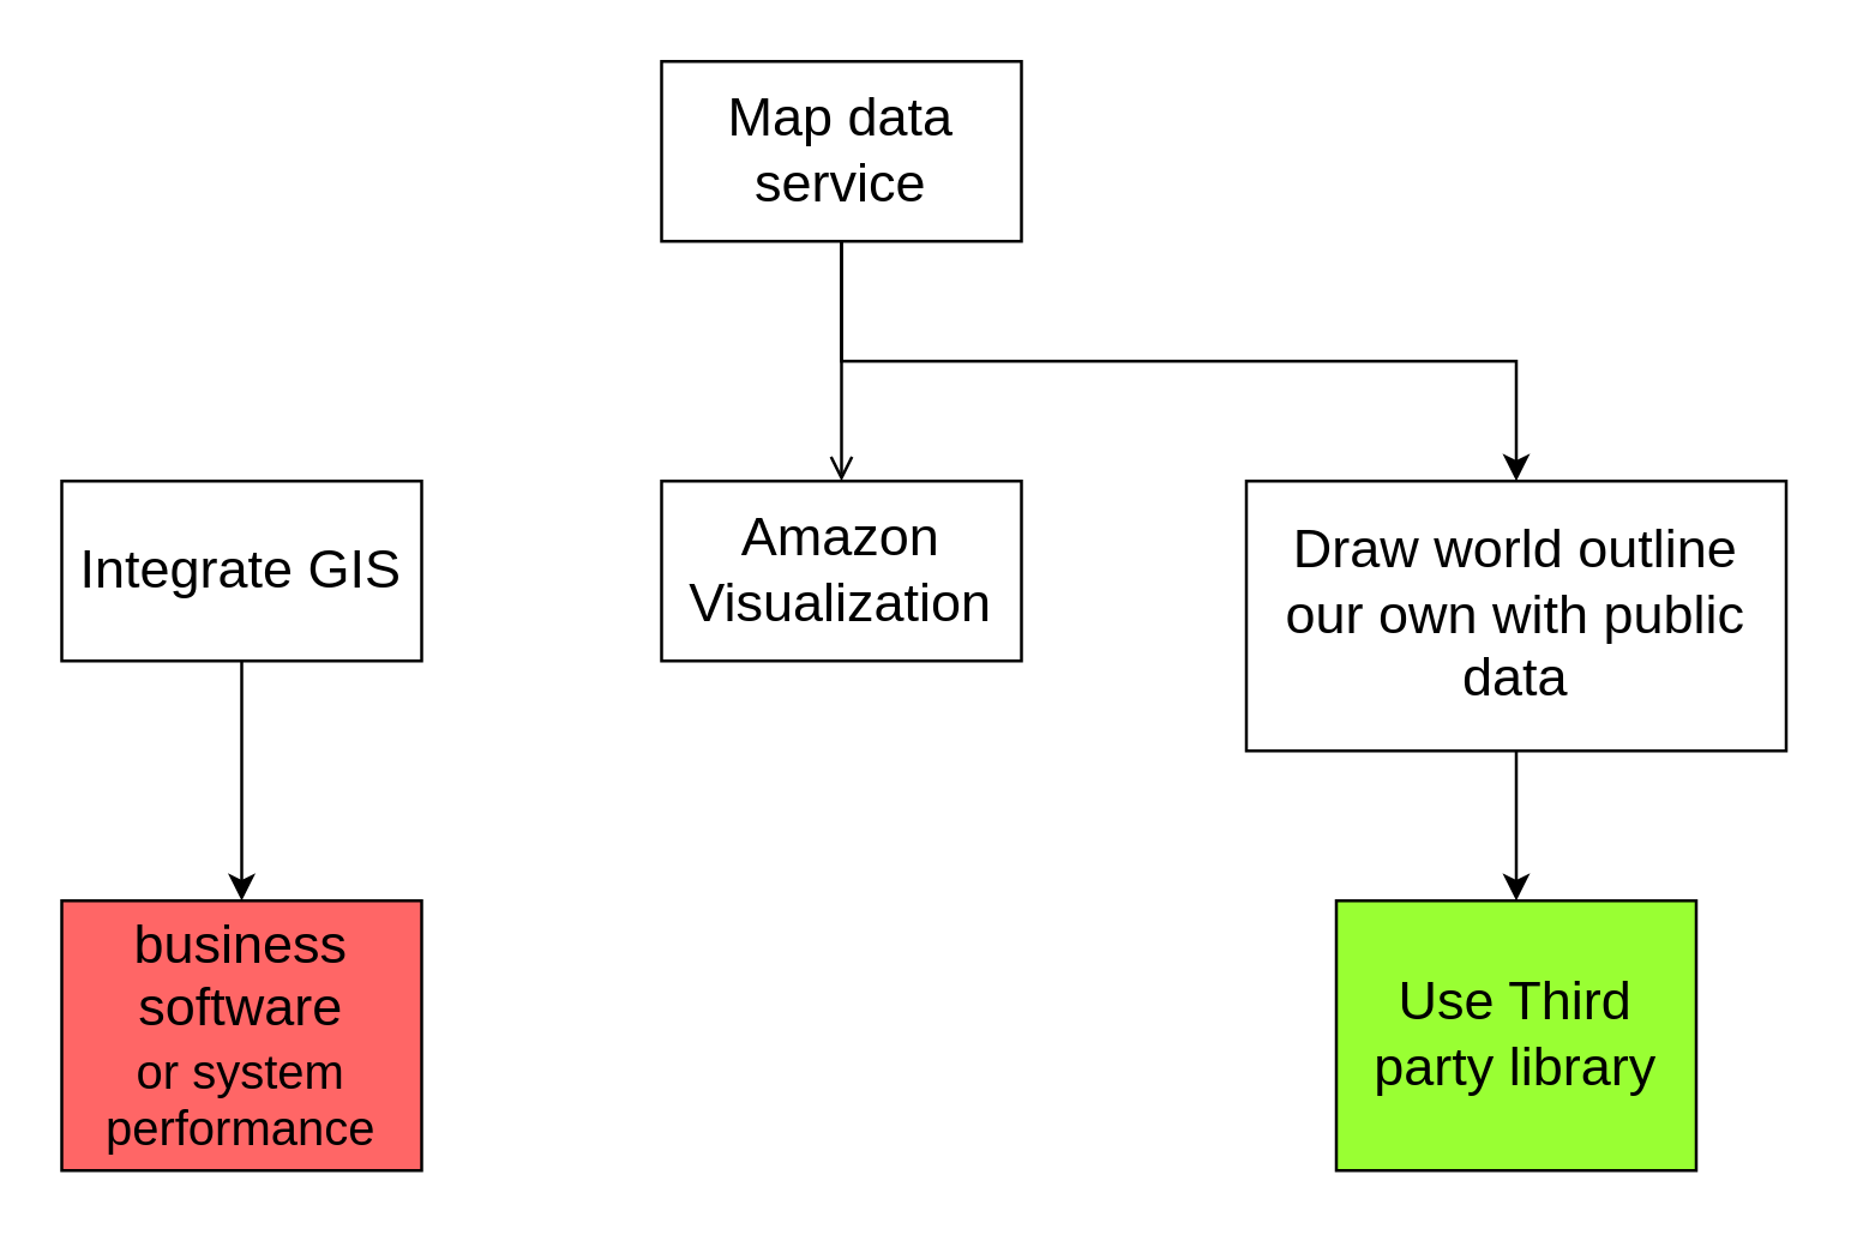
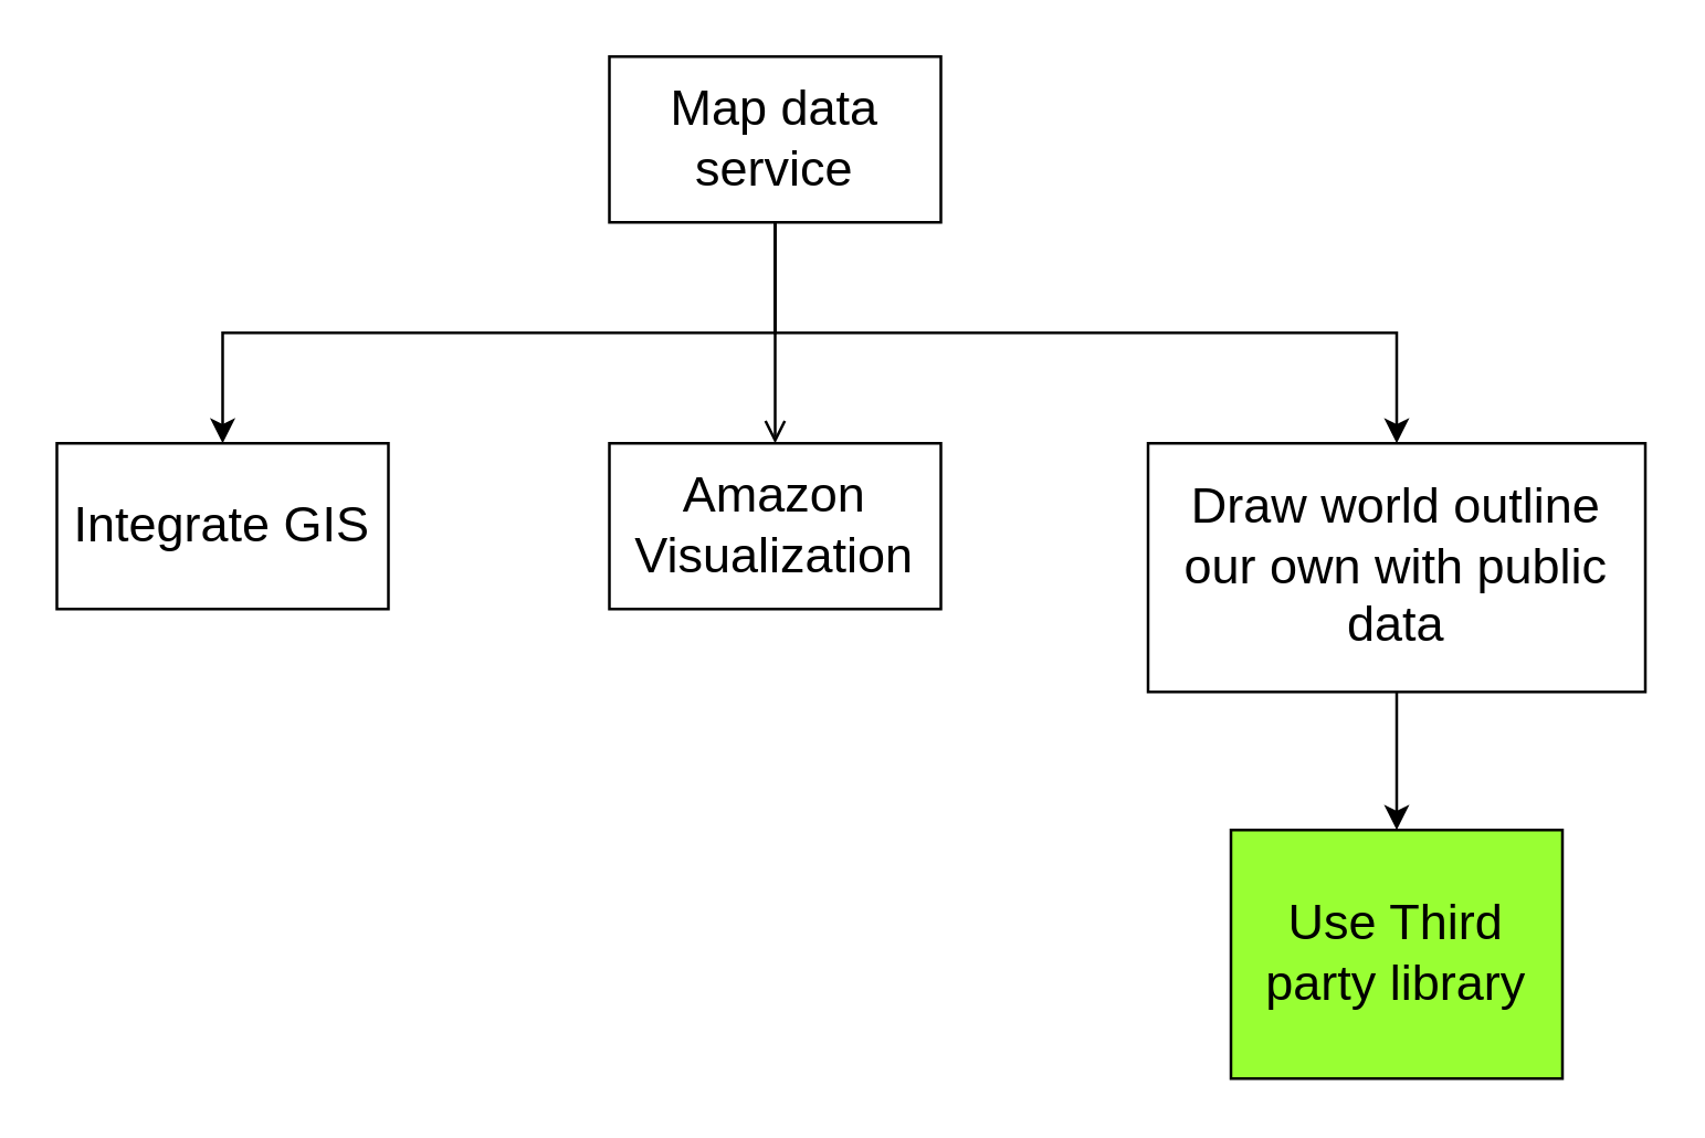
+ <mxCell id="3" style="edgeStyle=orthogonalEdgeStyle;rounded=0;orthogonalLoop=1;jettySize=auto;html=1;exitX=0.5;exitY=1;exitDx=0;exitDy=0;entryX=0.5;entryY=0;entryDx=0;entryDy=0;" edge="1" parent="1" source="5" target="11"><mxGeometry relative="1" as="geometry" /></mxCell>
- <mxCell id="10" value="" style="edgeStyle=orthogonalEdgeStyle;rounded=0;orthogonalLoop=1;jettySize=auto;html=1;" edge="1" parent="1" source="11" target="12"><mxGeometry relative="1" as="geometry" /></mxCell>
- <mxCell id="12" value="&lt;div&gt;&lt;font style=&quot;font-size: 18px&quot;&gt;business software &lt;br&gt;&lt;/font&gt;&lt;/div&gt;&lt;div&gt;&lt;font size=&quot;3&quot;&gt;or system performance&lt;/font&gt;&lt;/div&gt;" style="rounded=0;whiteSpace=wrap;html=1;fillColor=#FF6666;" vertex="1" parent="1"><mxGeometry x="20" y="300" width="120" height="90" as="geometry" /></mxCell>
